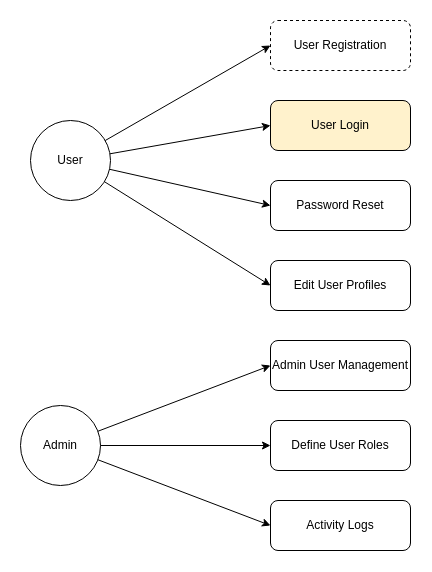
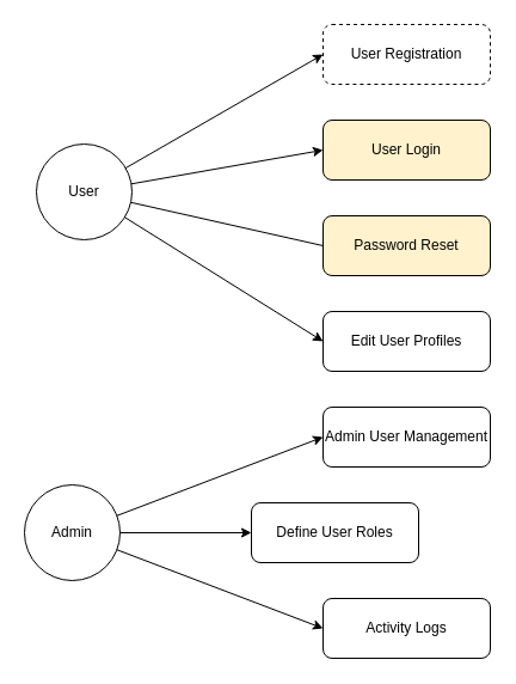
- <mxCell id="13" style="entryX=0;entryY=0.5;entryDx=0;entryDy=0;" edge="1" parent="1" source="2" target="6"><mxGeometry relative="1" as="geometry" /></mxCell>
+ <mxCell id="13" style="entryX=0;entryY=0.5;entryDx=0;entryDy=0;endArrow=none;" edge="1" parent="1" source="2" target="6"><mxGeometry relative="1" as="geometry" /></mxCell>
- <mxCell id="6" value="Password Reset" style="rounded=1;whiteSpace=wrap;html=1;" vertex="1" parent="1"><mxGeometry x="270" y="180" width="140" height="50" as="geometry" /></mxCell>
+ <mxCell id="6" value="Password Reset" style="rounded=1;whiteSpace=wrap;html=1;fillColor=#fff2cc;" vertex="1" parent="1"><mxGeometry x="270" y="180" width="140" height="50" as="geometry" /></mxCell>
- <mxCell id="9" value="Define User Roles" style="rounded=1;whiteSpace=wrap;html=1;" vertex="1" parent="1"><mxGeometry x="270" y="420" width="140" height="50" as="geometry" /></mxCell>
+ <mxCell id="9" value="Define User Roles" style="rounded=1;whiteSpace=wrap;html=1;" vertex="1" parent="1"><mxGeometry x="210" y="420" width="140" height="50" as="geometry" /></mxCell>
